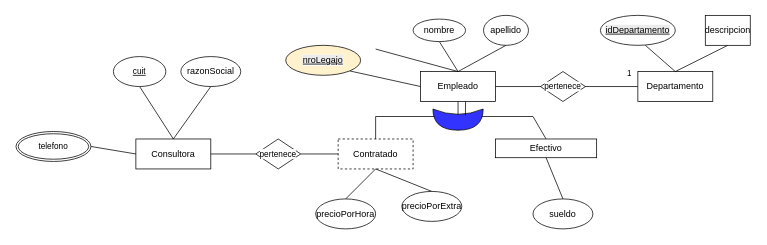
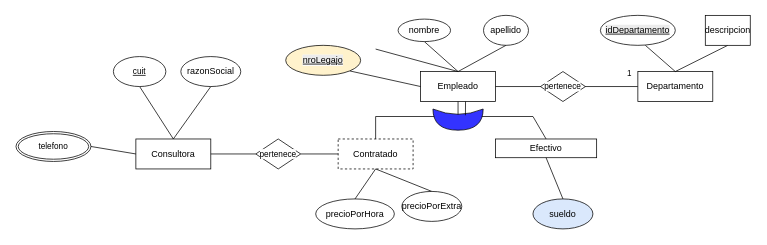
- <mxCell id="9" value="nombre" style="ellipse;whiteSpace=wrap;html=1;align=center;" vertex="1" parent="1"><mxGeometry x="550" y="25" width="70" height="30" as="geometry" /></mxCell>
+ <mxCell id="9" value="nombre" style="ellipse;whiteSpace=wrap;html=1;align=center;" vertex="1" parent="1"><mxGeometry x="530" y="25" width="70" height="30" as="geometry" /></mxCell>
- <mxCell id="25" value="precioPorHora" style="ellipse;whiteSpace=wrap;html=1;align=center;" vertex="1" parent="1"><mxGeometry x="420" y="265" width="80" height="40" as="geometry" /></mxCell>
+ <mxCell id="25" value="precioPorHora" style="ellipse;whiteSpace=wrap;html=1;align=center;" vertex="1" parent="1"><mxGeometry x="420" y="265" width="105" height="40" as="geometry" /></mxCell>
- <mxCell id="19" value="sueldo" style="ellipse;whiteSpace=wrap;html=1;align=center;" vertex="1" parent="1"><mxGeometry x="710" y="265" width="80" height="40" as="geometry" /></mxCell>
+ <mxCell id="19" value="sueldo" style="ellipse;whiteSpace=wrap;html=1;align=center;fillColor=#dae8fc;" vertex="1" parent="1"><mxGeometry x="710" y="265" width="80" height="40" as="geometry" /></mxCell>
